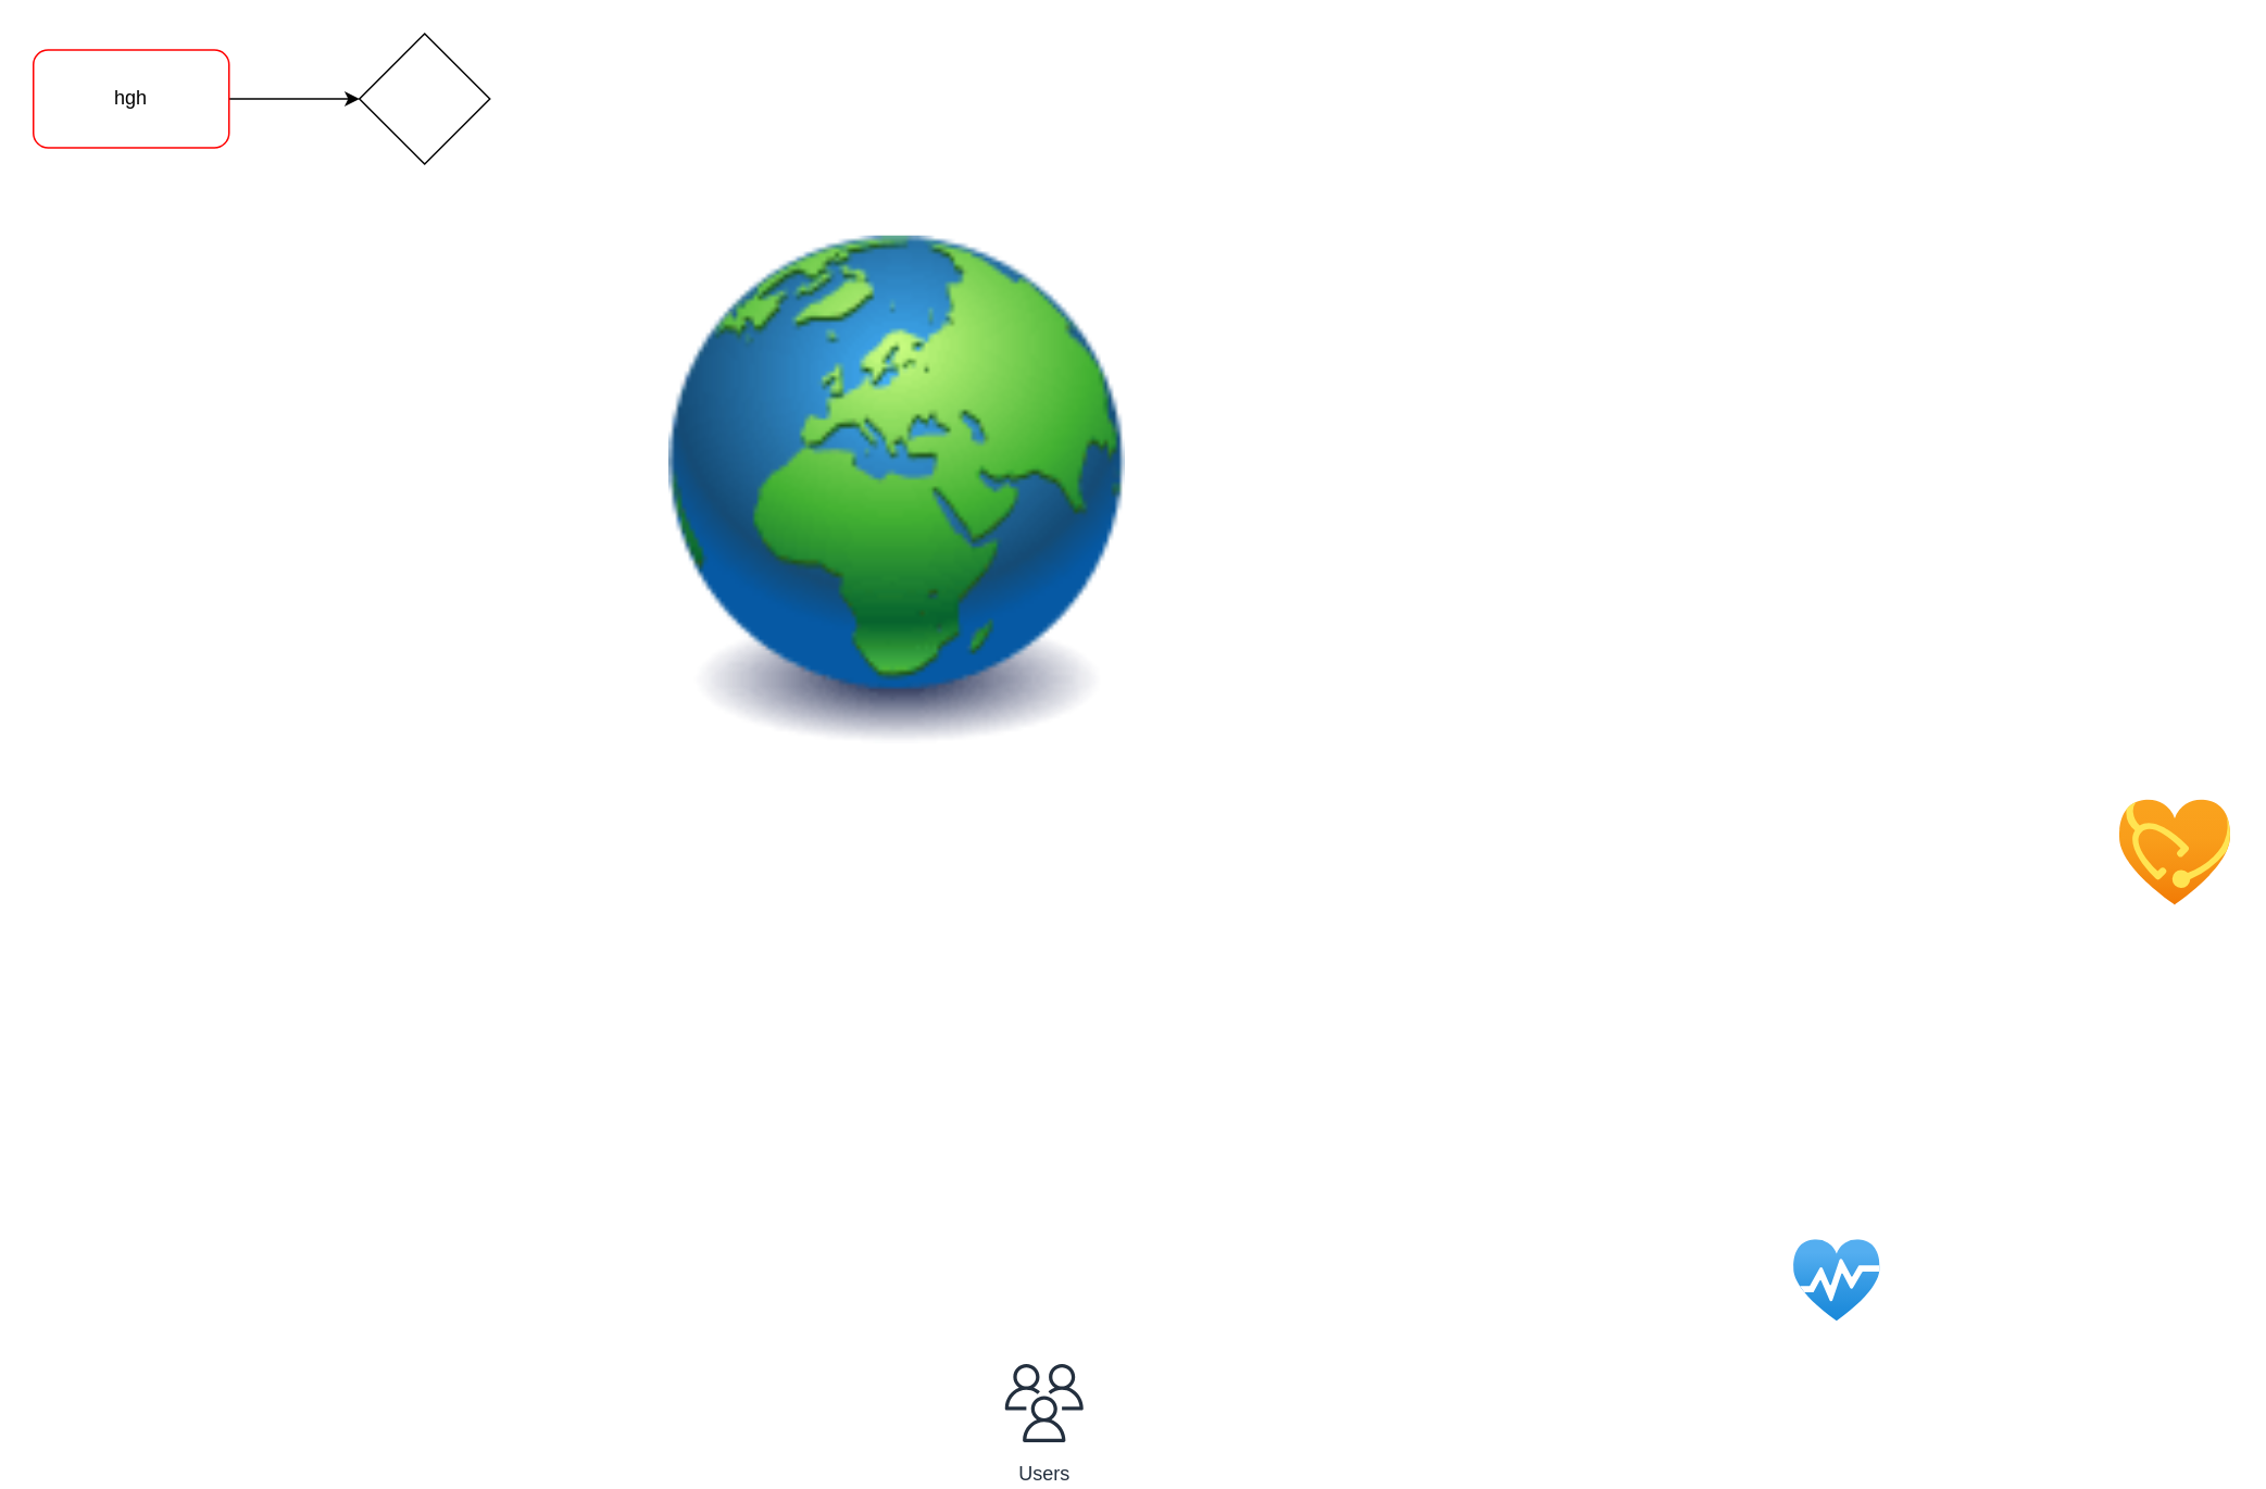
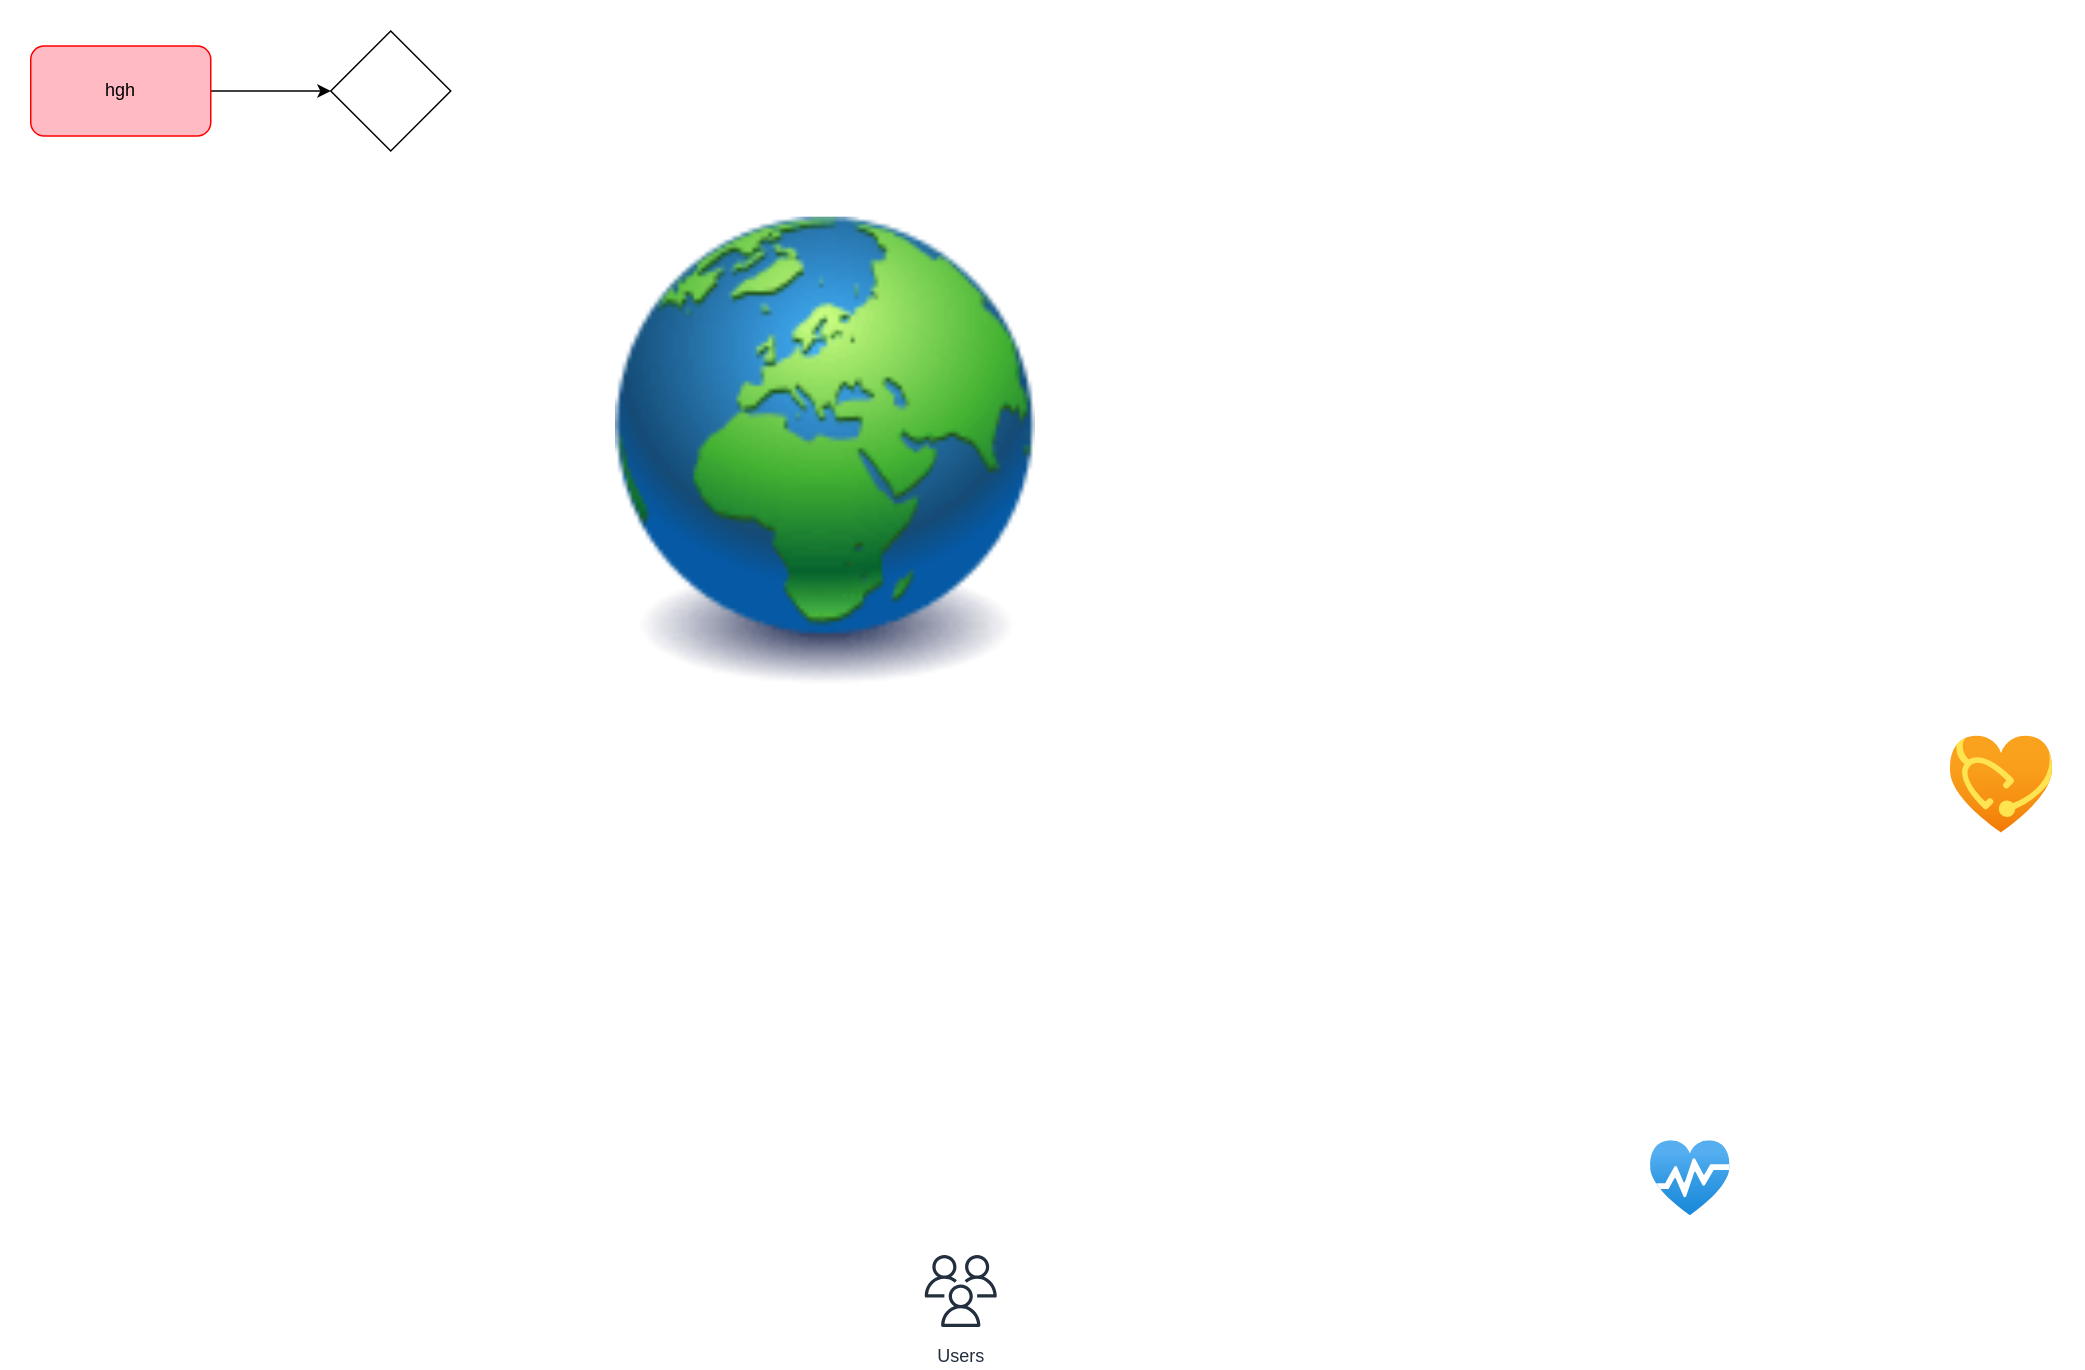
- <mxCell id="3" value="hgh" style="rounded=1;whiteSpace=wrap;html=1;strokeColor=#FF0000;fillColor=#ffffff;" parent="1" vertex="1"><mxGeometry x="20" y="30" width="120" height="60" as="geometry" /></mxCell>
+ <mxCell id="3" value="hgh" style="rounded=1;whiteSpace=wrap;html=1;strokeColor=#FF0000;fillColor=#FFBAC3;" parent="1" vertex="1"><mxGeometry x="20" y="30" width="120" height="60" as="geometry" /></mxCell>
